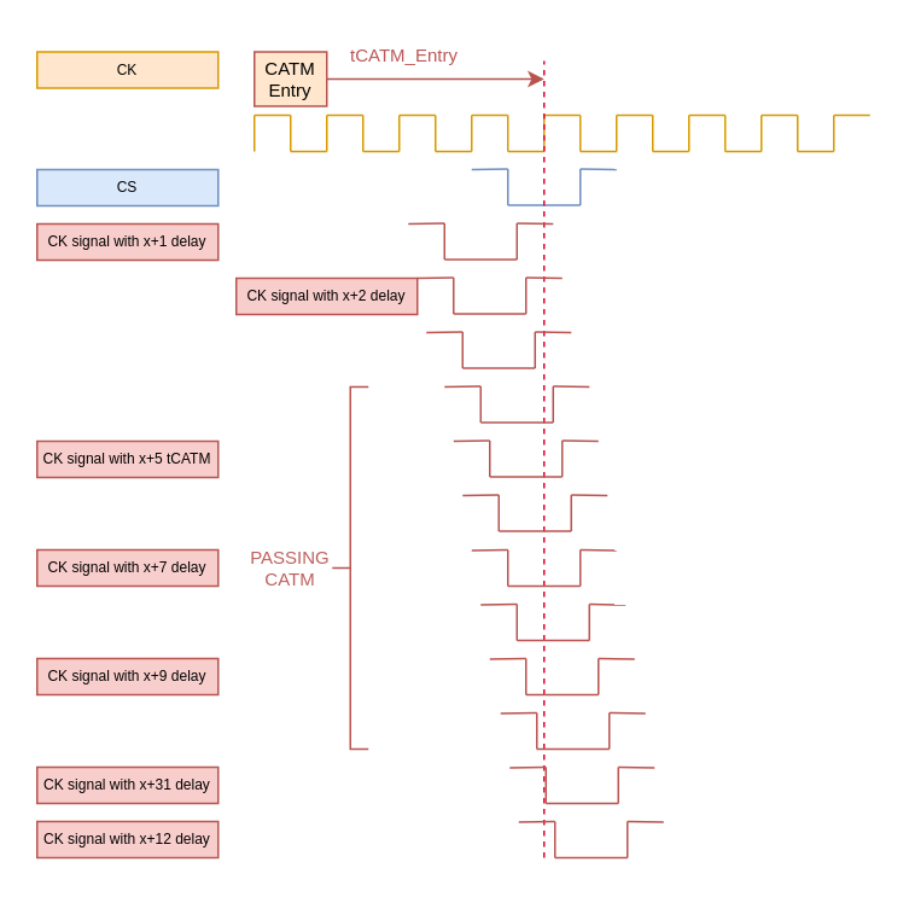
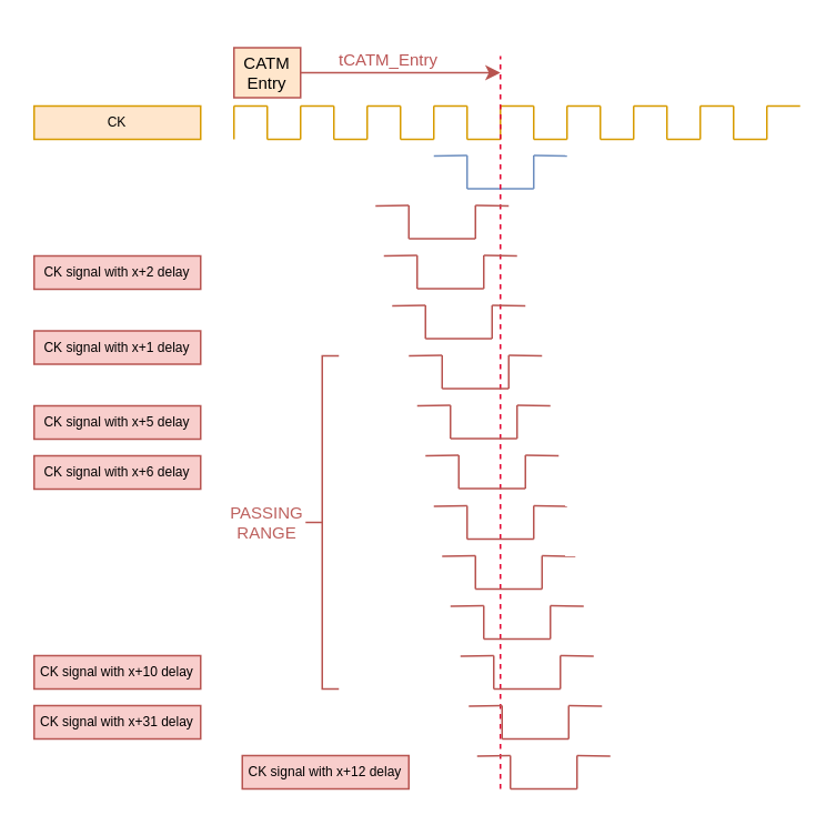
- <mxCell id="52" value="tCATM_Entry" style="text;html=1;align=center;verticalAlign=middle;whiteSpace=wrap;rounded=0;fontSize=10;fontColor=#bc5757;" vertex="1" parent="1"><mxGeometry x="193" y="15" width="60" height="30" as="geometry" /></mxCell>
+ <mxCell id="52" value="tCATM_Entry" style="text;html=1;align=center;verticalAlign=middle;whiteSpace=wrap;rounded=0;fontSize=10;fontColor=#bc5757;" vertex="1" parent="1"><mxGeometry x="203" y="20" width="60" height="30" as="geometry" /></mxCell>
- <mxCell id="42" value="CK" style="text;html=1;align=center;verticalAlign=middle;whiteSpace=wrap;rounded=0;fontStyle=0;fillColor=#ffe6cc;strokeColor=#d79b00;fontSize=8;" vertex="1" parent="1"><mxGeometry x="20" y="28" width="100" height="20" as="geometry" /></mxCell>
+ <mxCell id="42" value="CK" style="text;html=1;align=center;verticalAlign=middle;whiteSpace=wrap;rounded=0;fontStyle=0;fillColor=#ffe6cc;strokeColor=#d79b00;fontSize=8;" vertex="1" parent="1"><mxGeometry x="20" y="63" width="100" height="20" as="geometry" /></mxCell>
- <mxCell id="43" value="&lt;font style=&quot;font-size: 8px;&quot;&gt;CS&lt;/font&gt;" style="text;html=1;align=center;verticalAlign=middle;whiteSpace=wrap;rounded=0;fontStyle=0;fillColor=#dae8fc;strokeColor=#6c8ebf;fontSize=8;" vertex="1" parent="1"><mxGeometry x="20" y="93" width="100" height="20" as="geometry" /></mxCell>
- <mxCell id="44" value="&lt;font style=&quot;font-size: 8px;&quot;&gt;CK signal with x+1 delay&lt;/font&gt;" style="text;html=1;align=center;verticalAlign=middle;whiteSpace=wrap;rounded=0;fontStyle=0;fillColor=#f8cecc;strokeColor=#b85450;fontSize=8;" vertex="1" parent="1"><mxGeometry x="20" y="123" width="100" height="20" as="geometry" /></mxCell>
+ <mxCell id="44" value="&lt;font style=&quot;font-size: 8px;&quot;&gt;CK signal with x+1 delay&lt;/font&gt;" style="text;html=1;align=center;verticalAlign=middle;whiteSpace=wrap;rounded=0;fontStyle=0;fillColor=#f8cecc;strokeColor=#b85450;fontSize=8;" vertex="1" parent="1"><mxGeometry x="20" y="198" width="100" height="20" as="geometry" /></mxCell>
- <mxCell id="45" value="&lt;font style=&quot;font-size: 8px;&quot;&gt;CK signal with x+2 delay&lt;/font&gt;" style="text;html=1;align=center;verticalAlign=middle;whiteSpace=wrap;rounded=0;fontStyle=0;fillColor=#f8cecc;strokeColor=#b85450;fontSize=8;" vertex="1" parent="1"><mxGeometry x="130" y="153" width="100" height="20" as="geometry" /></mxCell>
+ <mxCell id="45" value="&lt;font style=&quot;font-size: 8px;&quot;&gt;CK signal with x+2 delay&lt;/font&gt;" style="text;html=1;align=center;verticalAlign=middle;whiteSpace=wrap;rounded=0;fontStyle=0;fillColor=#f8cecc;strokeColor=#b85450;fontSize=8;" vertex="1" parent="1"><mxGeometry x="20" y="153" width="100" height="20" as="geometry" /></mxCell>
- <mxCell id="46" value="&lt;font style=&quot;font-size: 8px;&quot;&gt;CK signal with x+5 tCATM&lt;/font&gt;" style="text;html=1;align=center;verticalAlign=middle;whiteSpace=wrap;rounded=0;fontStyle=0;fillColor=#f8cecc;strokeColor=#b85450;fontSize=8;" vertex="1" parent="1"><mxGeometry x="20" y="243" width="100" height="20" as="geometry" /></mxCell>
+ <mxCell id="46" value="&lt;font style=&quot;font-size: 8px;&quot;&gt;CK signal with x+5 delay&lt;/font&gt;" style="text;html=1;align=center;verticalAlign=middle;whiteSpace=wrap;rounded=0;fontStyle=0;fillColor=#f8cecc;strokeColor=#b85450;fontSize=8;" vertex="1" parent="1"><mxGeometry x="20" y="243" width="100" height="20" as="geometry" /></mxCell>
+ <mxCell id="47" value="&lt;font style=&quot;font-size: 8px;&quot;&gt;CK signal with x+6 delay&lt;/font&gt;" style="text;html=1;align=center;verticalAlign=middle;whiteSpace=wrap;rounded=0;fontStyle=0;fillColor=#f8cecc;strokeColor=#b85450;fontSize=8;" vertex="1" parent="1"><mxGeometry x="20" y="273" width="100" height="20" as="geometry" /></mxCell>
- <mxCell id="48" value="&lt;font style=&quot;font-size: 8px;&quot;&gt;CK signal with x+7 delay&lt;/font&gt;" style="text;html=1;align=center;verticalAlign=middle;whiteSpace=wrap;rounded=0;fontStyle=0;fillColor=#f8cecc;strokeColor=#b85450;fontSize=8;" vertex="1" parent="1"><mxGeometry x="20" y="303" width="100" height="20" as="geometry" /></mxCell>
- <mxCell id="54" value="PASSING&lt;div&gt;CATM&lt;/div&gt;" style="text;html=1;align=center;verticalAlign=middle;whiteSpace=wrap;rounded=0;fontSize=10;fontColor=#bd605d;" vertex="1" parent="1"><mxGeometry x="130" y="298" width="60" height="30" as="geometry" /></mxCell>
+ <mxCell id="54" value="PASSING&lt;div&gt;RANGE&lt;/div&gt;" style="text;html=1;align=center;verticalAlign=middle;whiteSpace=wrap;rounded=0;fontSize=10;fontColor=#bd605d;" vertex="1" parent="1"><mxGeometry x="130" y="298" width="60" height="30" as="geometry" /></mxCell>
- <mxCell id="49" value="&lt;font style=&quot;font-size: 8px;&quot;&gt;CK signal with x+9 delay&lt;/font&gt;" style="text;html=1;align=center;verticalAlign=middle;whiteSpace=wrap;rounded=0;fontStyle=0;fillColor=#f8cecc;strokeColor=#b85450;fontSize=8;" vertex="1" parent="1"><mxGeometry x="20" y="363" width="100" height="20" as="geometry" /></mxCell>
+ <mxCell id="115" value="&lt;font style=&quot;font-size: 8px;&quot;&gt;CK signal with x+10 delay&lt;/font&gt;" style="text;html=1;align=center;verticalAlign=middle;whiteSpace=wrap;rounded=0;fontStyle=0;fillColor=#f8cecc;strokeColor=#b85450;fontSize=8;" vertex="1" parent="1"><mxGeometry x="20" y="393" width="100" height="20" as="geometry" /></mxCell>
- <mxCell id="117" value="&lt;font style=&quot;font-size: 8px;&quot;&gt;CK signal with x+12 delay&lt;/font&gt;" style="text;html=1;align=center;verticalAlign=middle;whiteSpace=wrap;rounded=0;fontStyle=0;fillColor=#f8cecc;strokeColor=#b85450;fontSize=8;" vertex="1" parent="1"><mxGeometry x="20" y="453" width="100" height="20" as="geometry" /></mxCell>
+ <mxCell id="117" value="&lt;font style=&quot;font-size: 8px;&quot;&gt;CK signal with x+12 delay&lt;/font&gt;" style="text;html=1;align=center;verticalAlign=middle;whiteSpace=wrap;rounded=0;fontStyle=0;fillColor=#f8cecc;strokeColor=#b85450;fontSize=8;" vertex="1" parent="1"><mxGeometry x="145" y="453" width="100" height="20" as="geometry" /></mxCell>
